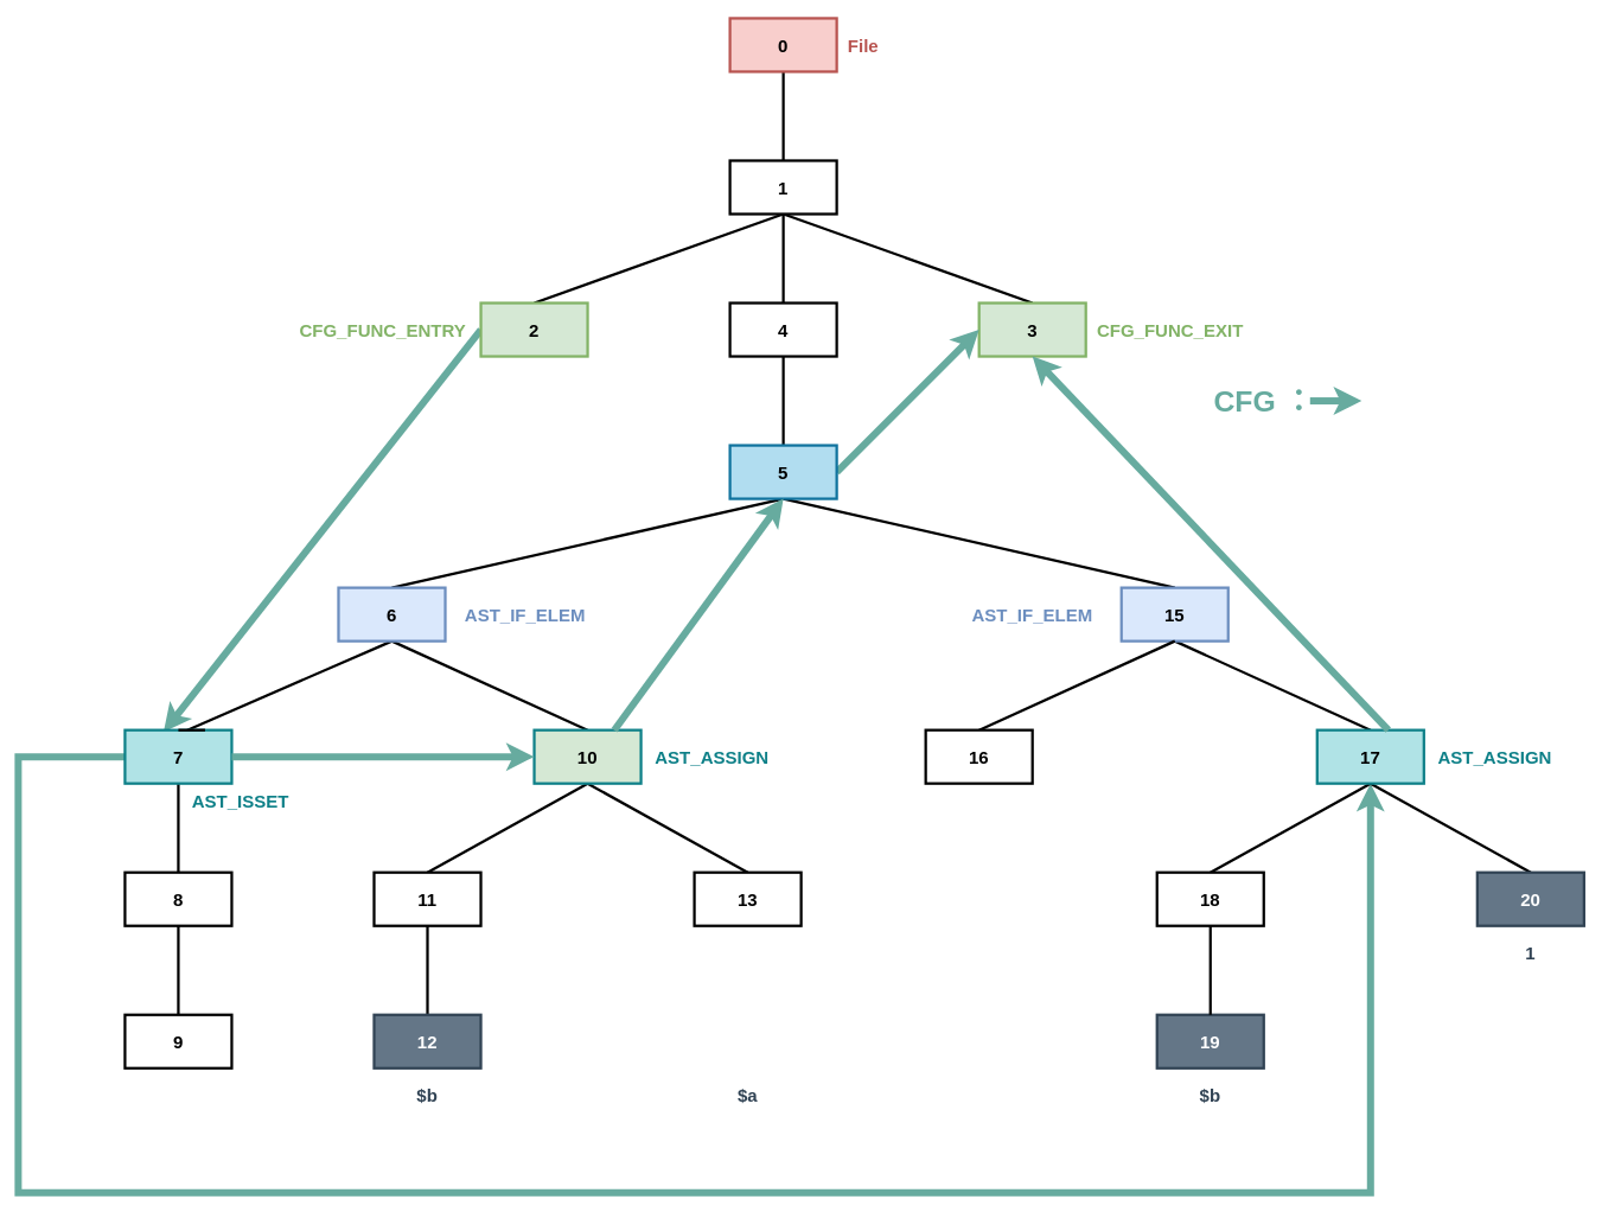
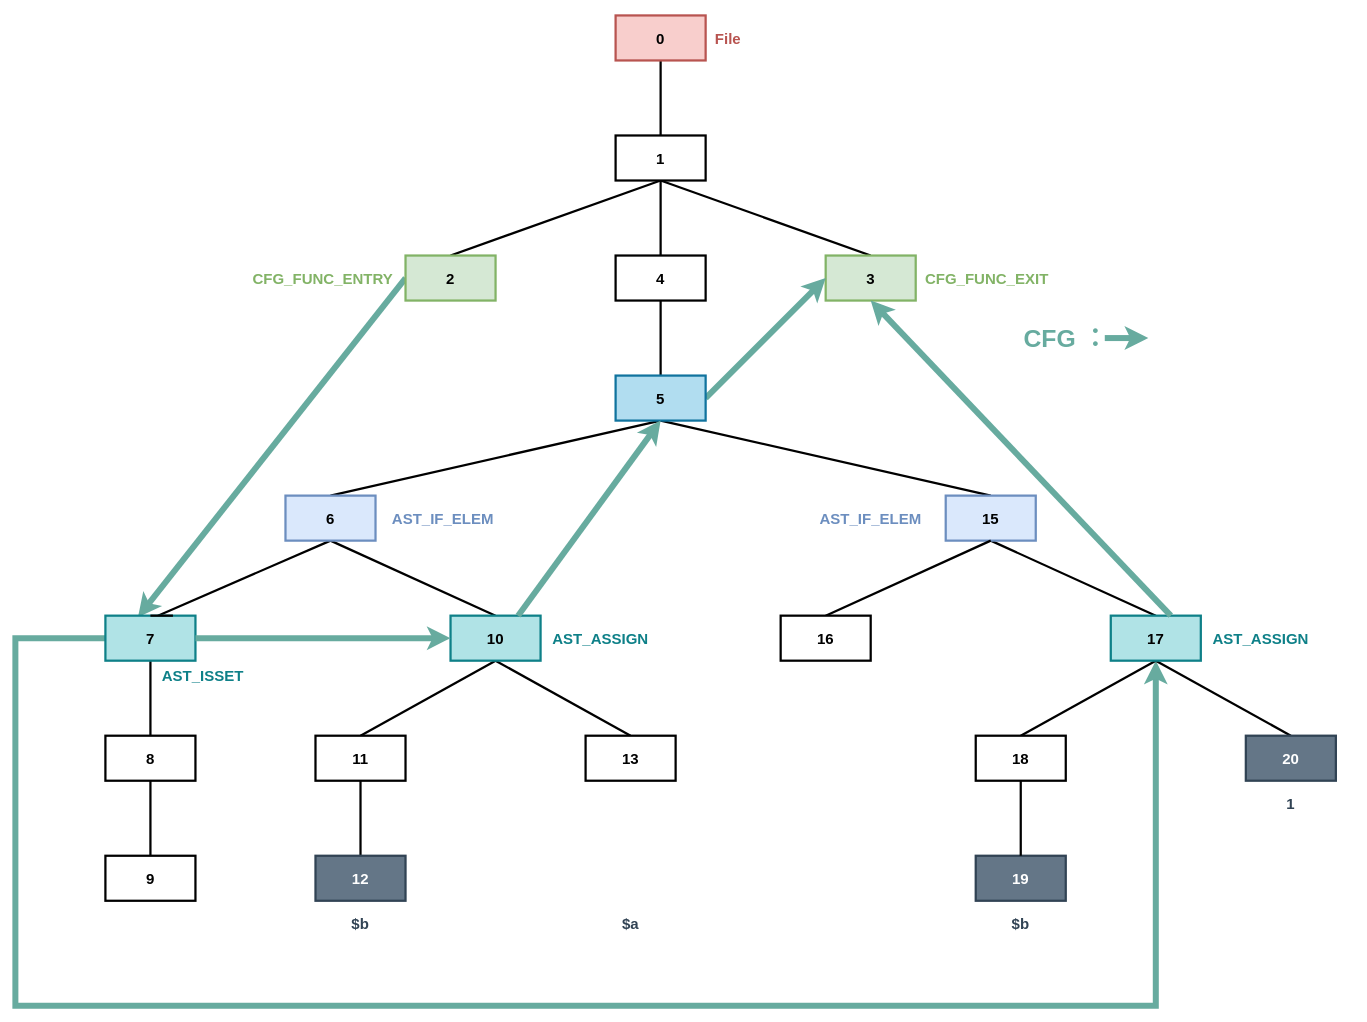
- <mxCell id="31" value="&lt;font style=&quot;font-size: 20px&quot;&gt;&lt;b&gt;10&lt;/b&gt;&lt;/font&gt;" style="rounded=0;whiteSpace=wrap;html=1;strokeWidth=3;fillColor=#d5e8d4;strokeColor=#0e8088;" parent="1" vertex="1"><mxGeometry x="600" y="820" width="120" height="60" as="geometry" /></mxCell>
+ <mxCell id="31" value="&lt;font style=&quot;font-size: 20px&quot;&gt;&lt;b&gt;10&lt;/b&gt;&lt;/font&gt;" style="rounded=0;whiteSpace=wrap;html=1;strokeWidth=3;fillColor=#b0e3e6;strokeColor=#0e8088;" parent="1" vertex="1"><mxGeometry x="600" y="820" width="120" height="60" as="geometry" /></mxCell>
